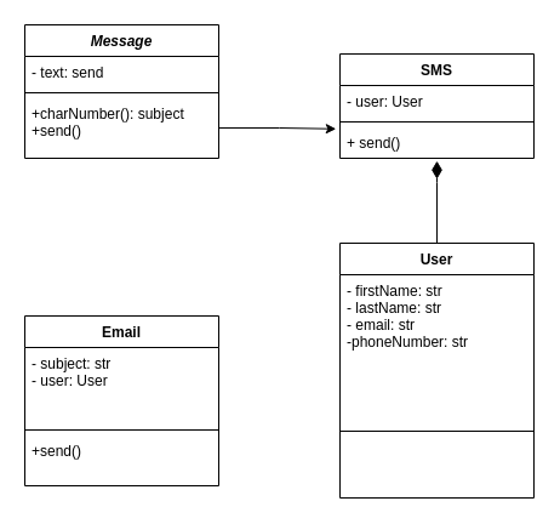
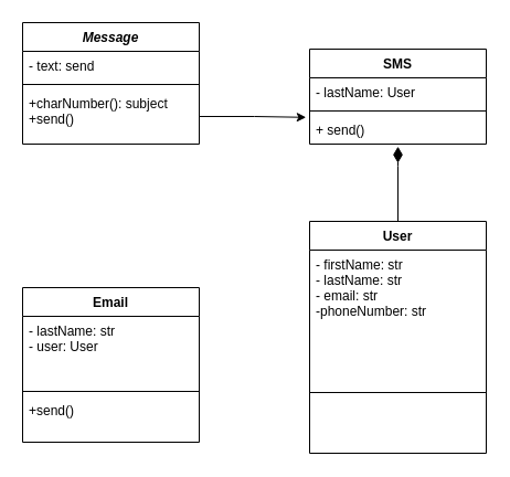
- <mxCell id="7" value="- user: User" style="text;strokeColor=none;fillColor=none;align=left;verticalAlign=top;spacingLeft=4;spacingRight=4;overflow=hidden;rotatable=0;points=[[0,0.5],[1,0.5]];portConstraint=eastwest;" vertex="1" parent="6"><mxGeometry y="26" width="160" height="26" as="geometry" /></mxCell>
+ <mxCell id="7" value="- lastName: User" style="text;strokeColor=none;fillColor=none;align=left;verticalAlign=top;spacingLeft=4;spacingRight=4;overflow=hidden;rotatable=0;points=[[0,0.5],[1,0.5]];portConstraint=eastwest;" vertex="1" parent="6"><mxGeometry y="26" width="160" height="26" as="geometry" /></mxCell>
- <mxCell id="3" value="- subject: str&#10;- user: User" style="text;strokeColor=none;fillColor=none;align=left;verticalAlign=top;spacingLeft=4;spacingRight=4;overflow=hidden;rotatable=0;points=[[0,0.5],[1,0.5]];portConstraint=eastwest;" vertex="1" parent="2"><mxGeometry y="26" width="160" height="64" as="geometry" /></mxCell>
+ <mxCell id="3" value="- lastName: str&#10;- user: User" style="text;strokeColor=none;fillColor=none;align=left;verticalAlign=top;spacingLeft=4;spacingRight=4;overflow=hidden;rotatable=0;points=[[0,0.5],[1,0.5]];portConstraint=eastwest;" vertex="1" parent="2"><mxGeometry y="26" width="160" height="64" as="geometry" /></mxCell>
